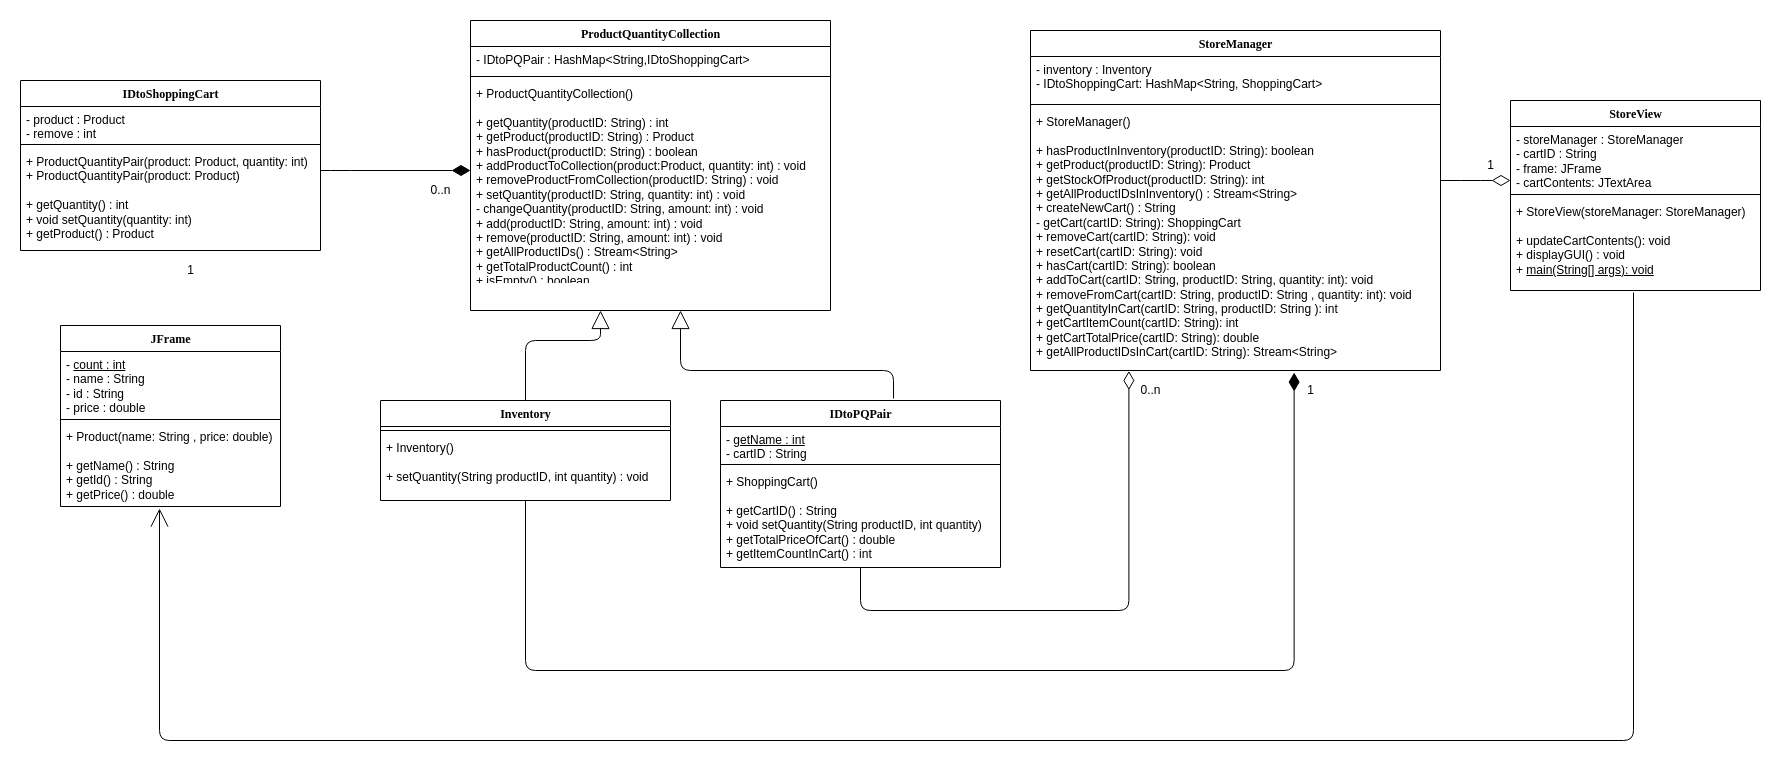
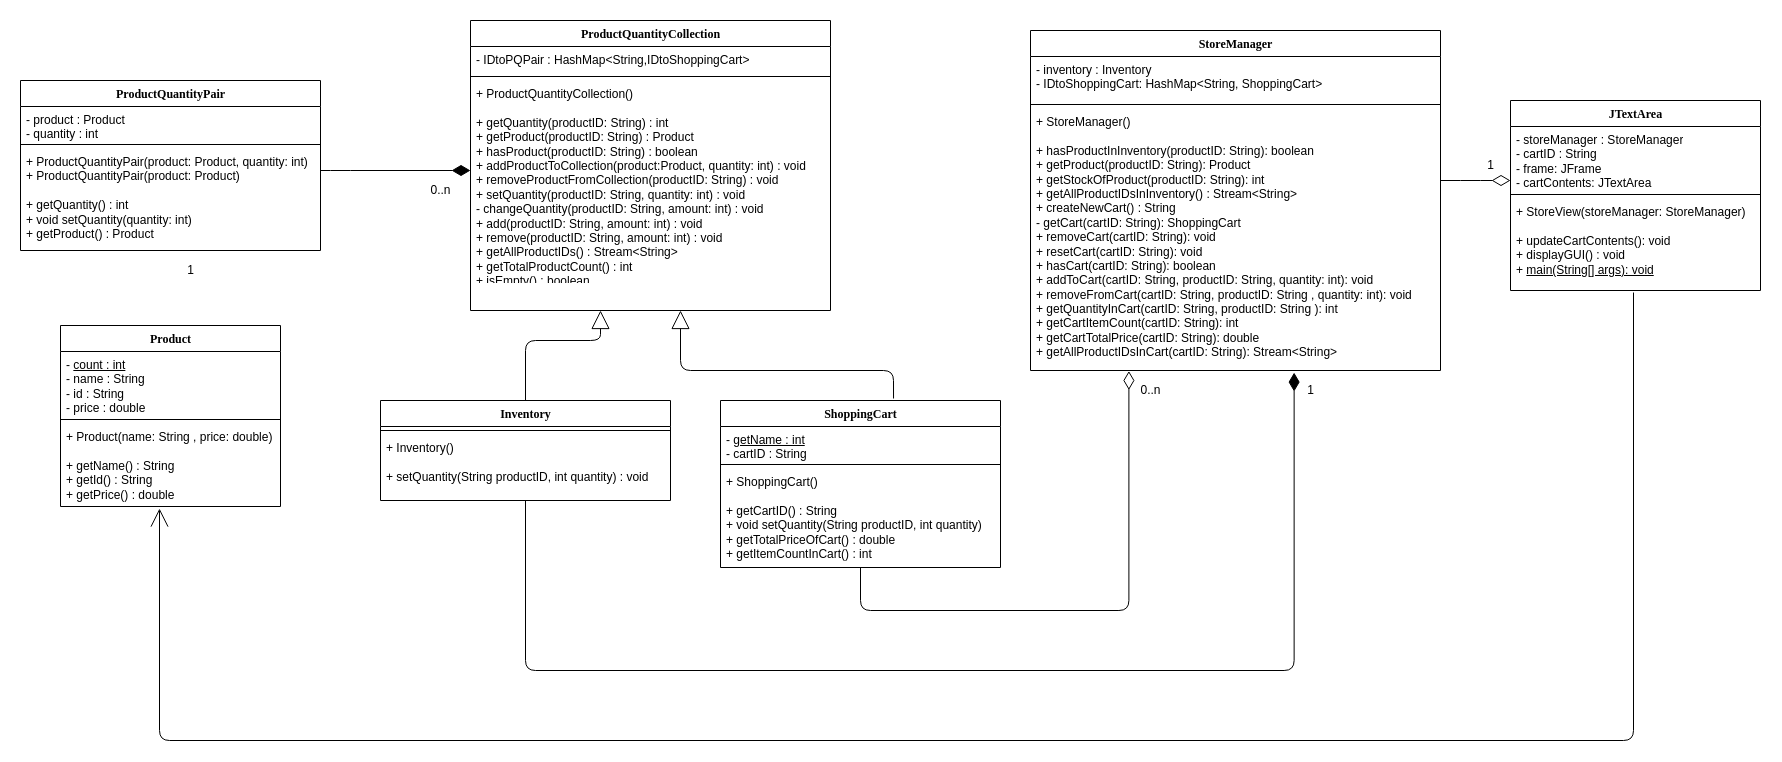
- <mxCell id="2" value="IDtoShoppingCart" style="swimlane;html=1;fontStyle=1;align=center;verticalAlign=top;childLayout=stackLayout;horizontal=1;startSize=26;horizontalStack=0;resizeParent=1;resizeLast=0;collapsible=1;marginBottom=0;swimlaneFillColor=#ffffff;rounded=0;shadow=0;comic=0;labelBackgroundColor=none;strokeWidth=1;fillColor=none;fontFamily=Verdana;fontSize=12" parent="1" vertex="1"><mxGeometry x="20" y="80" width="300" height="170" as="geometry" /></mxCell>
+ <mxCell id="2" value="ProductQuantityPair" style="swimlane;html=1;fontStyle=1;align=center;verticalAlign=top;childLayout=stackLayout;horizontal=1;startSize=26;horizontalStack=0;resizeParent=1;resizeLast=0;collapsible=1;marginBottom=0;swimlaneFillColor=#ffffff;rounded=0;shadow=0;comic=0;labelBackgroundColor=none;strokeWidth=1;fillColor=none;fontFamily=Verdana;fontSize=12" parent="1" vertex="1"><mxGeometry x="20" y="80" width="300" height="170" as="geometry" /></mxCell>
- <mxCell id="10" value="StoreView" style="swimlane;html=1;fontStyle=1;align=center;verticalAlign=top;childLayout=stackLayout;horizontal=1;startSize=26;horizontalStack=0;resizeParent=1;resizeLast=0;collapsible=1;marginBottom=0;swimlaneFillColor=#ffffff;rounded=0;shadow=0;comic=0;labelBackgroundColor=none;strokeWidth=1;fillColor=none;fontFamily=Verdana;fontSize=12" parent="1" vertex="1"><mxGeometry x="1510" y="100" width="250" height="190" as="geometry" /></mxCell>
+ <mxCell id="10" value="JTextArea" style="swimlane;html=1;fontStyle=1;align=center;verticalAlign=top;childLayout=stackLayout;horizontal=1;startSize=26;horizontalStack=0;resizeParent=1;resizeLast=0;collapsible=1;marginBottom=0;swimlaneFillColor=#ffffff;rounded=0;shadow=0;comic=0;labelBackgroundColor=none;strokeWidth=1;fillColor=none;fontFamily=Verdana;fontSize=12" parent="1" vertex="1"><mxGeometry x="1510" y="100" width="250" height="190" as="geometry" /></mxCell>
- <mxCell id="3" value="- product : Product&lt;br&gt;- remove : int" style="text;html=1;strokeColor=none;fillColor=none;align=left;verticalAlign=top;spacingLeft=4;spacingRight=4;whiteSpace=wrap;overflow=hidden;rotatable=0;points=[[0,0.5],[1,0.5]];portConstraint=eastwest;" parent="2" vertex="1"><mxGeometry y="26" width="300" height="34" as="geometry" /></mxCell>
+ <mxCell id="3" value="- product : Product&lt;br&gt;- quantity : int" style="text;html=1;strokeColor=none;fillColor=none;align=left;verticalAlign=top;spacingLeft=4;spacingRight=4;whiteSpace=wrap;overflow=hidden;rotatable=0;points=[[0,0.5],[1,0.5]];portConstraint=eastwest;" parent="2" vertex="1"><mxGeometry y="26" width="300" height="34" as="geometry" /></mxCell>
- <mxCell id="28" value="JFrame" style="swimlane;html=1;fontStyle=1;align=center;verticalAlign=top;childLayout=stackLayout;horizontal=1;startSize=26;horizontalStack=0;resizeParent=1;resizeLast=0;collapsible=1;marginBottom=0;swimlaneFillColor=#ffffff;rounded=0;shadow=0;comic=0;labelBackgroundColor=none;strokeWidth=1;fillColor=none;fontFamily=Verdana;fontSize=12" parent="1" vertex="1"><mxGeometry x="60" y="325" width="220" height="181" as="geometry" /></mxCell>
+ <mxCell id="28" value="Product" style="swimlane;html=1;fontStyle=1;align=center;verticalAlign=top;childLayout=stackLayout;horizontal=1;startSize=26;horizontalStack=0;resizeParent=1;resizeLast=0;collapsible=1;marginBottom=0;swimlaneFillColor=#ffffff;rounded=0;shadow=0;comic=0;labelBackgroundColor=none;strokeWidth=1;fillColor=none;fontFamily=Verdana;fontSize=12" parent="1" vertex="1"><mxGeometry x="60" y="325" width="220" height="181" as="geometry" /></mxCell>
- <mxCell id="21" value="IDtoPQPair" style="swimlane;html=1;fontStyle=1;align=center;verticalAlign=top;childLayout=stackLayout;horizontal=1;startSize=26;horizontalStack=0;resizeParent=1;resizeLast=0;collapsible=1;marginBottom=0;swimlaneFillColor=#ffffff;rounded=0;shadow=0;comic=0;labelBackgroundColor=none;strokeWidth=1;fillColor=none;fontFamily=Verdana;fontSize=12" parent="1" vertex="1"><mxGeometry x="720" y="400" width="280" height="167" as="geometry" /></mxCell>
+ <mxCell id="21" value="ShoppingCart" style="swimlane;html=1;fontStyle=1;align=center;verticalAlign=top;childLayout=stackLayout;horizontal=1;startSize=26;horizontalStack=0;resizeParent=1;resizeLast=0;collapsible=1;marginBottom=0;swimlaneFillColor=#ffffff;rounded=0;shadow=0;comic=0;labelBackgroundColor=none;strokeWidth=1;fillColor=none;fontFamily=Verdana;fontSize=12" parent="1" vertex="1"><mxGeometry x="720" y="400" width="280" height="167" as="geometry" /></mxCell>
